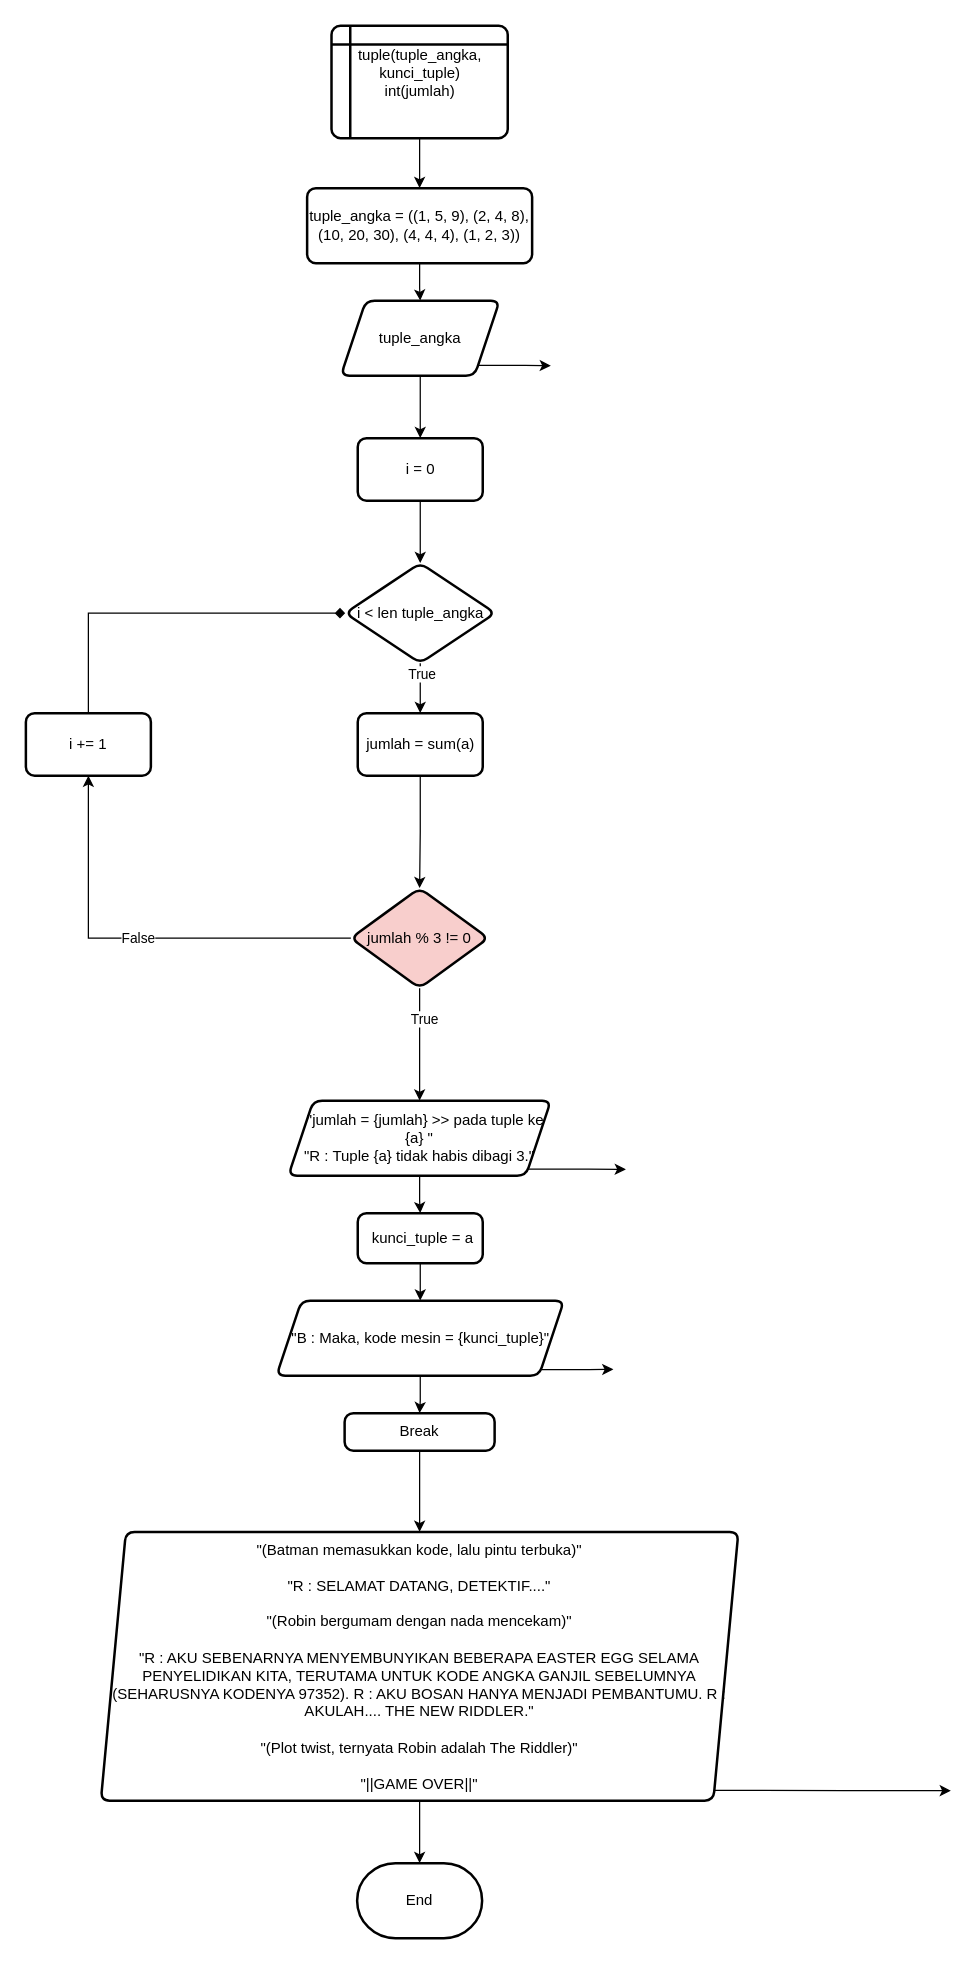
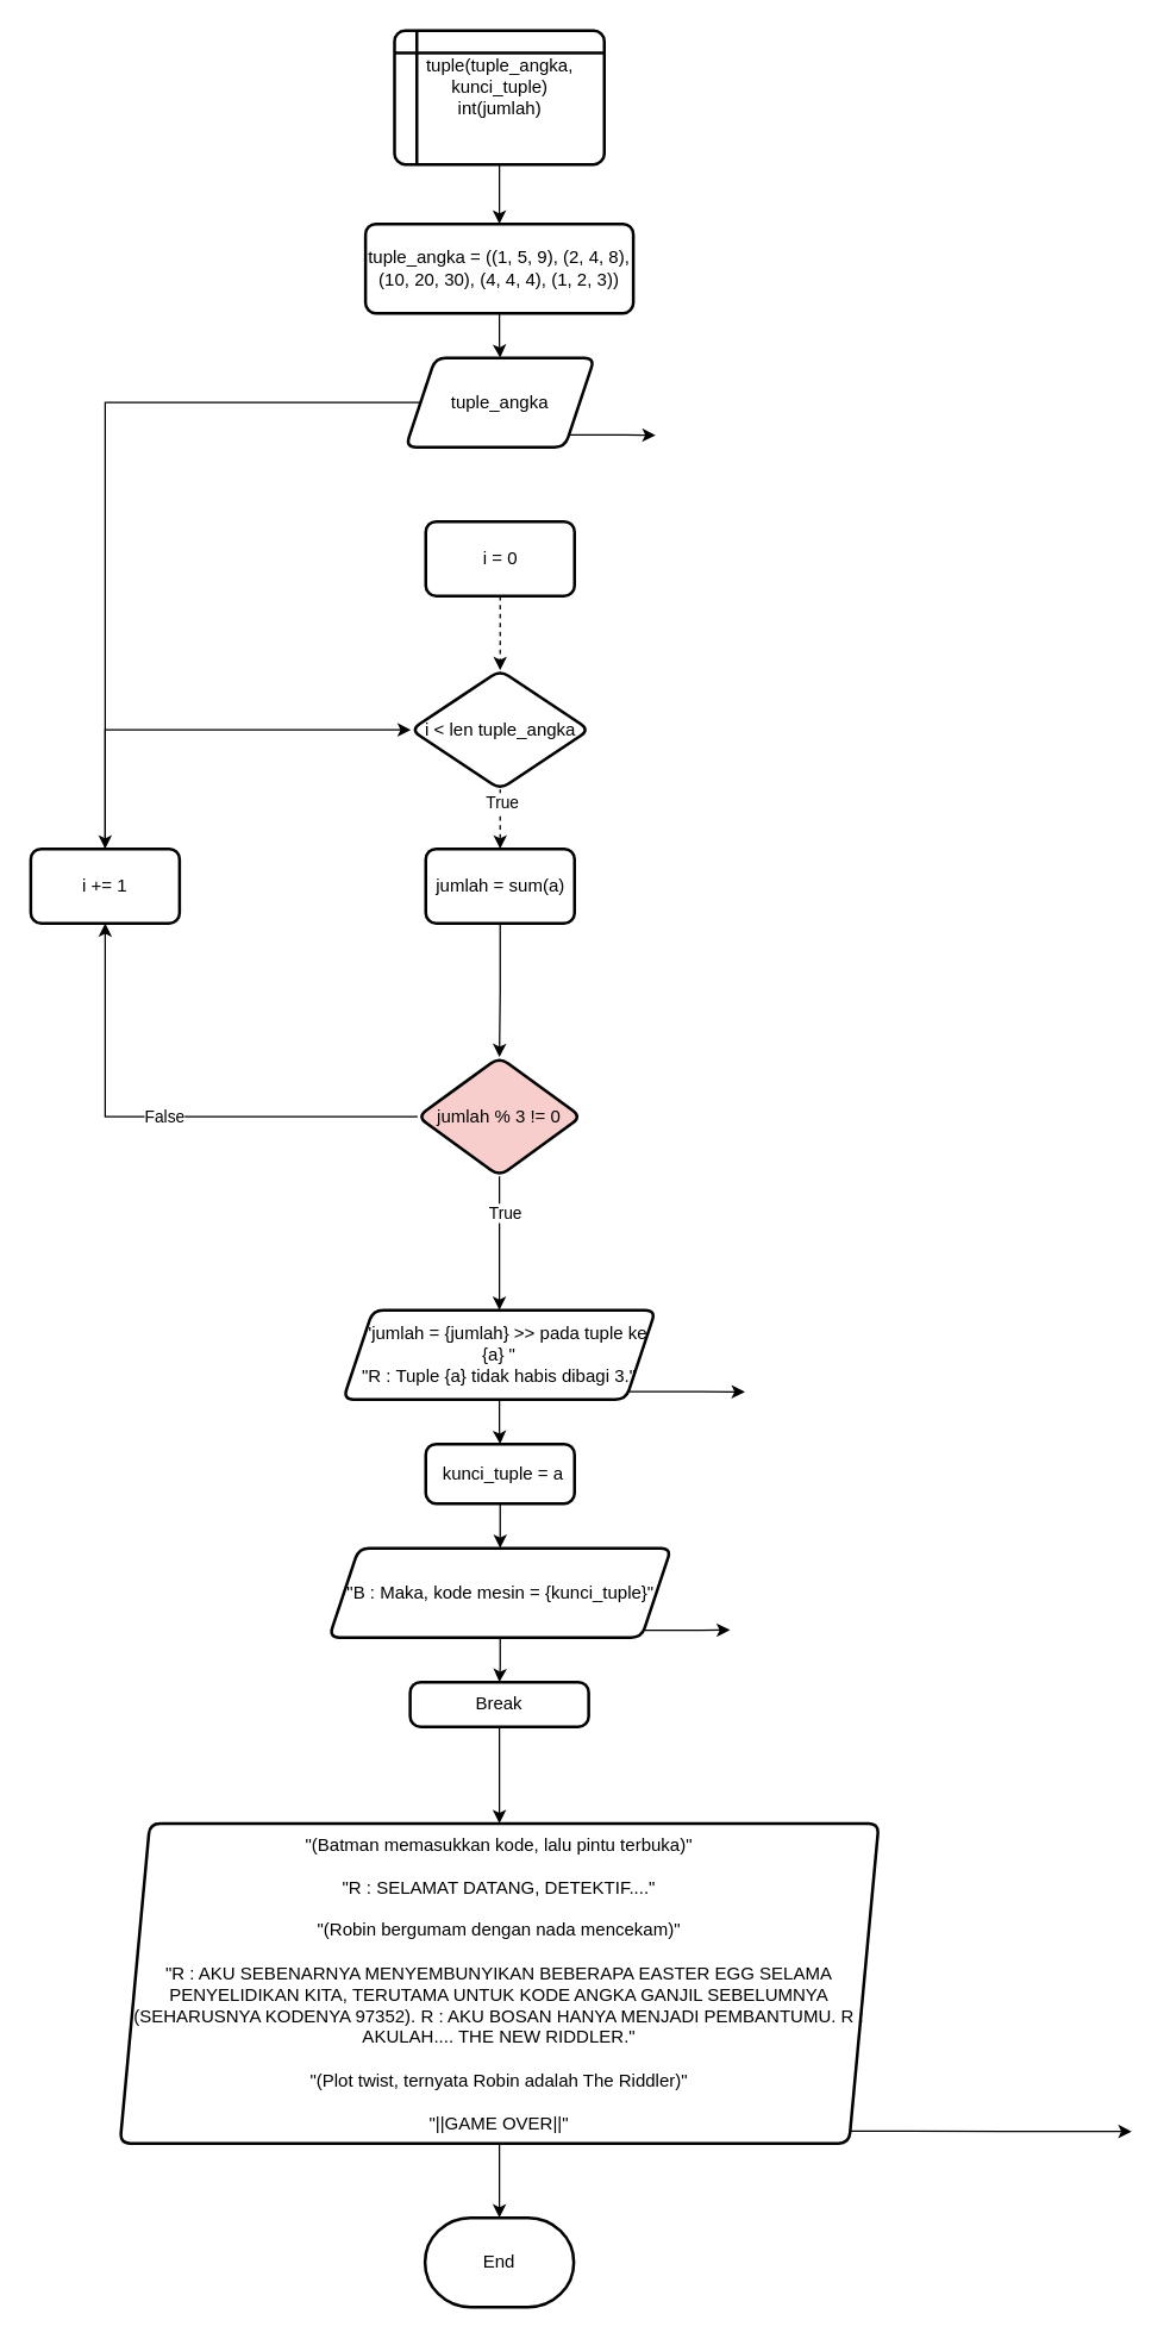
- <mxCell id="5" style="edgeStyle=orthogonalEdgeStyle;rounded=0;orthogonalLoop=1;jettySize=auto;html=1;" parent="1" source="6" target="17" edge="1"><mxGeometry relative="1" as="geometry" /></mxCell>
+ <mxCell id="5" style="edgeStyle=orthogonalEdgeStyle;rounded=0;orthogonalLoop=1;jettySize=auto;html=1;" parent="1" source="6" target="29" edge="1"><mxGeometry relative="1" as="geometry" /></mxCell>
- <mxCell id="16" value="" style="edgeStyle=orthogonalEdgeStyle;rounded=0;orthogonalLoop=1;jettySize=auto;html=1;" parent="1" source="17" target="25" edge="1"><mxGeometry relative="1" as="geometry" /></mxCell>
+ <mxCell id="16" value="" style="edgeStyle=orthogonalEdgeStyle;rounded=0;orthogonalLoop=1;jettySize=auto;html=1;dashed=1;" parent="1" source="17" target="25" edge="1"><mxGeometry relative="1" as="geometry" /></mxCell>
- <mxCell id="28" style="edgeStyle=orthogonalEdgeStyle;rounded=0;orthogonalLoop=1;jettySize=auto;html=1;exitX=0.5;exitY=0;exitDx=0;exitDy=0;entryX=0;entryY=0.5;entryDx=0;entryDy=0;endArrow=diamond;" parent="1" source="29" target="25" edge="1"><mxGeometry relative="1" as="geometry" /></mxCell>
+ <mxCell id="28" style="edgeStyle=orthogonalEdgeStyle;rounded=0;orthogonalLoop=1;jettySize=auto;html=1;exitX=0.5;exitY=0;exitDx=0;exitDy=0;entryX=0;entryY=0.5;entryDx=0;entryDy=0;" parent="1" source="29" target="25" edge="1"><mxGeometry relative="1" as="geometry" /></mxCell>
- <mxCell id="23" value="" style="edgeStyle=orthogonalEdgeStyle;rounded=0;orthogonalLoop=1;jettySize=auto;html=1;" parent="1" source="25" target="19" edge="1"><mxGeometry relative="1" as="geometry" /></mxCell>
+ <mxCell id="23" value="" style="edgeStyle=orthogonalEdgeStyle;rounded=0;orthogonalLoop=1;jettySize=auto;html=1;dashed=1;" parent="1" source="25" target="19" edge="1"><mxGeometry relative="1" as="geometry" /></mxCell>
